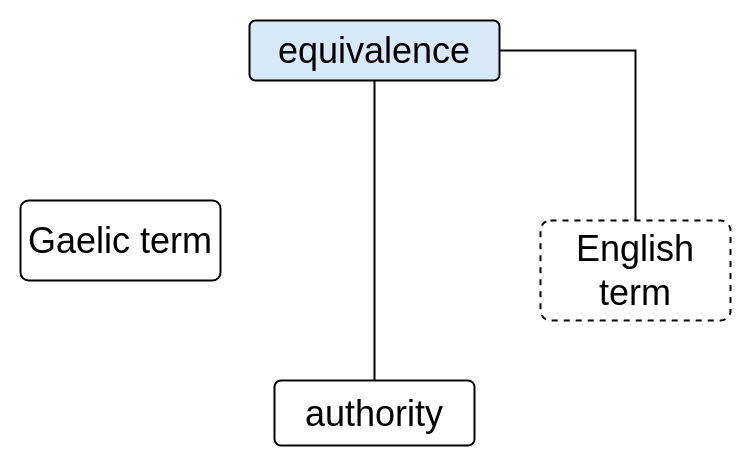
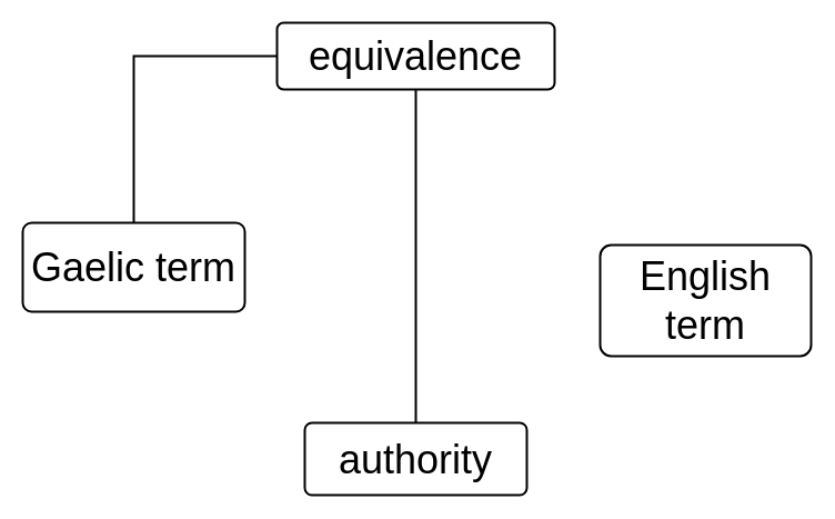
- <mxCell id="7" value="equivalence" style="rounded=1;arcSize=10;whiteSpace=wrap;html=1;align=center;fontSize=36;strokeWidth=2;fillColor=#dae8fc;" vertex="1" parent="1"><mxGeometry x="249" y="20" width="250" height="60" as="geometry" /></mxCell>
+ <mxCell id="7" value="equivalence" style="rounded=1;arcSize=10;whiteSpace=wrap;html=1;align=center;fontSize=36;strokeWidth=2;" vertex="1" parent="1"><mxGeometry x="249" y="20" width="250" height="60" as="geometry" /></mxCell>
- <mxCell id="6" style="edgeStyle=orthogonalEdgeStyle;rounded=0;orthogonalLoop=1;jettySize=auto;html=1;strokeWidth=2;startArrow=none;startFill=0;endArrow=none;endFill=0;" edge="1" parent="1" source="7" target="2"><mxGeometry relative="1" as="geometry" /></mxCell>
+ <mxCell id="6" style="edgeStyle=orthogonalEdgeStyle;rounded=0;orthogonalLoop=1;jettySize=auto;html=1;entryX=0.5;entryY=0;entryDx=0;entryDy=0;strokeWidth=2;startArrow=none;startFill=0;endArrow=none;endFill=0;" edge="1" parent="1" source="7" target="3"><mxGeometry relative="1" as="geometry" /></mxCell>
- <mxCell id="2" value="English term" style="rounded=1;arcSize=10;whiteSpace=wrap;html=1;align=center;fontSize=36;strokeWidth=2;dashed=1;" vertex="1" parent="1"><mxGeometry x="540" y="220" width="190" height="100" as="geometry" /></mxCell>
+ <mxCell id="2" value="English term" style="rounded=1;arcSize=10;whiteSpace=wrap;html=1;align=center;fontSize=36;strokeWidth=2;" vertex="1" parent="1"><mxGeometry x="540" y="220" width="190" height="100" as="geometry" /></mxCell>
